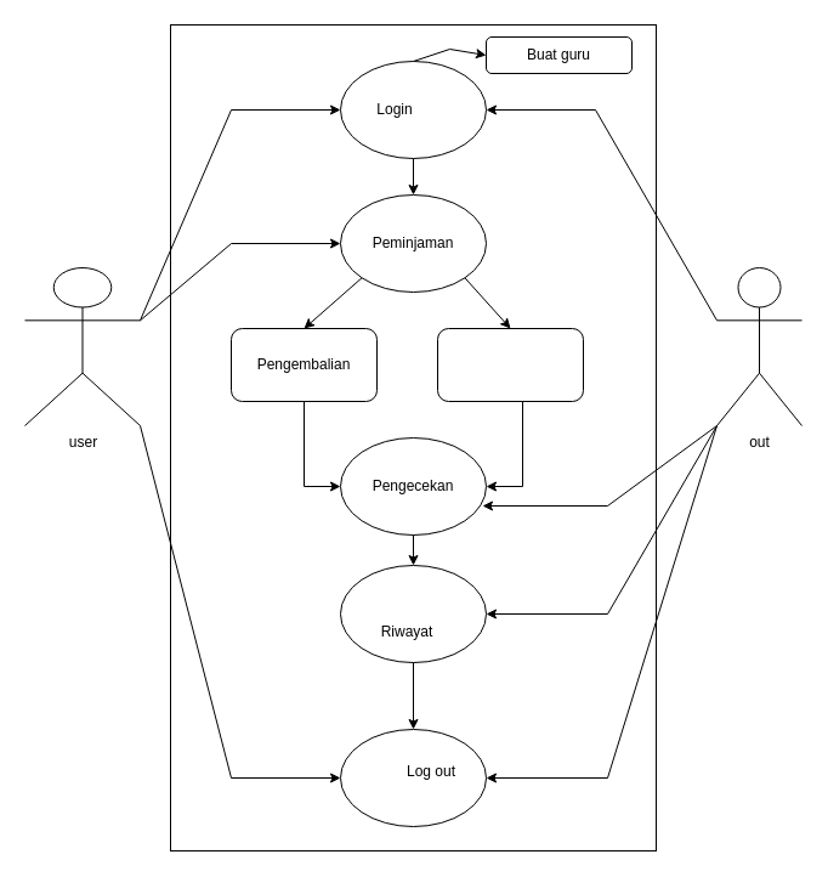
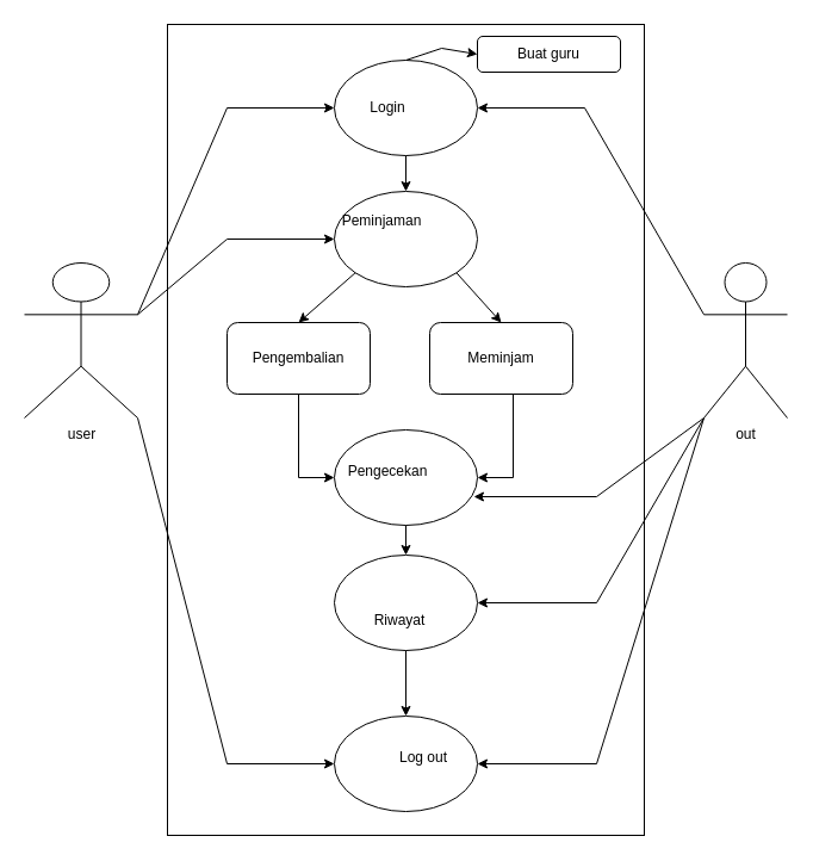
- <mxCell id="15" value="Peminjaman" style="text;html=1;align=center;verticalAlign=middle;whiteSpace=wrap;rounded=0;" parent="13" vertex="1"><mxGeometry x="30" y="25" width="60" height="30" as="geometry" /></mxCell>
+ <mxCell id="15" value="Peminjaman" style="text;html=1;align=center;verticalAlign=middle;whiteSpace=wrap;rounded=0;" parent="13" vertex="1"><mxGeometry x="10" y="10" width="60" height="30" as="geometry" /></mxCell>
+ <mxCell id="30" value="Meminjam" style="text;html=1;align=center;verticalAlign=middle;whiteSpace=wrap;rounded=0;" vertex="1" parent="1"><mxGeometry x="390" y="285" width="60" height="30" as="geometry" /></mxCell>
- <mxCell id="21" value="Pengecekan" style="text;html=1;align=center;verticalAlign=middle;whiteSpace=wrap;rounded=0;" vertex="1" parent="19"><mxGeometry x="30" y="25" width="60" height="30" as="geometry" /></mxCell>
+ <mxCell id="21" value="Pengecekan" style="text;html=1;align=center;verticalAlign=middle;whiteSpace=wrap;rounded=0;" vertex="1" parent="19"><mxGeometry x="15" y="20" width="60" height="30" as="geometry" /></mxCell>
